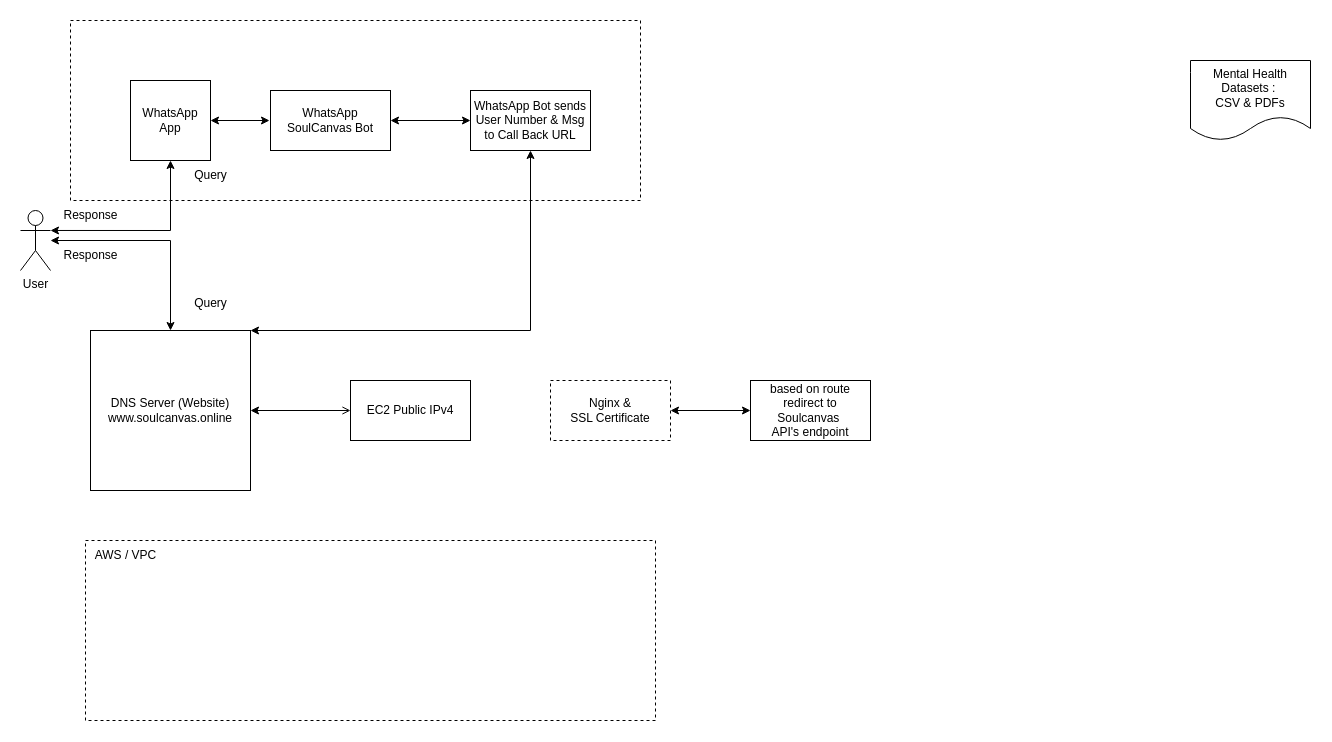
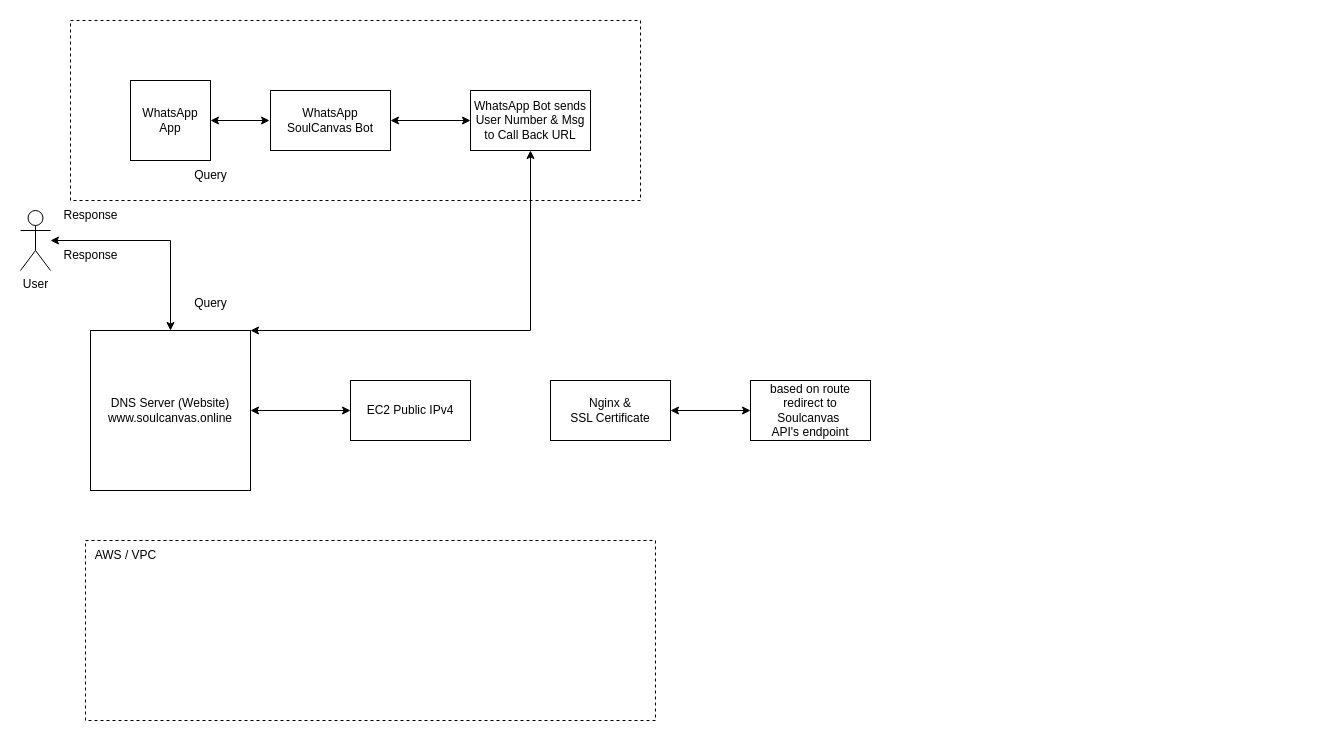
- <mxCell id="24" value="Mental Health Datasets :&amp;nbsp;&lt;div&gt;CSV &amp;amp; PDFs&lt;/div&gt;" style="shape=document;whiteSpace=wrap;html=1;boundedLbl=1;" vertex="1" parent="1"><mxGeometry x="1190" y="60" width="120" height="80" as="geometry" /></mxCell>
- <mxCell id="11" value="" style="endArrow=classic;startArrow=classic;html=1;rounded=0;entryX=0.5;entryY=1;entryDx=0;entryDy=0;exitX=1;exitY=0.333;exitDx=0;exitDy=0;exitPerimeter=0;" edge="1" parent="1" source="3" target="2"><mxGeometry width="50" height="50" relative="1" as="geometry"><mxPoint x="120" y="240" as="sourcePoint" /><mxPoint x="170" y="190" as="targetPoint" /><Array as="points"><mxPoint x="170" y="230" /></Array></mxGeometry></mxCell>
- <mxCell id="8" value="" style="endArrow=open;startArrow=classic;html=1;rounded=0;exitX=1;exitY=0.5;exitDx=0;exitDy=0;entryX=0;entryY=0.5;entryDx=0;entryDy=0;" edge="1" parent="1" source="4" target="5"><mxGeometry width="50" height="50" relative="1" as="geometry"><mxPoint x="290" y="320" as="sourcePoint" /><mxPoint x="340" y="270" as="targetPoint" /></mxGeometry></mxCell>
+ <mxCell id="8" value="" style="endArrow=classic;startArrow=classic;html=1;rounded=0;exitX=1;exitY=0.5;exitDx=0;exitDy=0;entryX=0;entryY=0.5;entryDx=0;entryDy=0;" edge="1" parent="1" source="4" target="5"><mxGeometry width="50" height="50" relative="1" as="geometry"><mxPoint x="290" y="320" as="sourcePoint" /><mxPoint x="340" y="270" as="targetPoint" /></mxGeometry></mxCell>
- <mxCell id="6" value="Nginx &amp;amp;&lt;div&gt;&lt;div&gt;SSL Certificate&lt;/div&gt;&lt;/div&gt;" style="whiteSpace=wrap;html=1;dashed=1;" vertex="1" parent="1"><mxGeometry x="550" y="380" width="120" height="60" as="geometry" /></mxCell>
+ <mxCell id="6" value="Nginx &amp;amp;&lt;div&gt;&lt;div&gt;SSL Certificate&lt;/div&gt;&lt;/div&gt;" style="whiteSpace=wrap;html=1;" vertex="1" parent="1"><mxGeometry x="550" y="380" width="120" height="60" as="geometry" /></mxCell>
